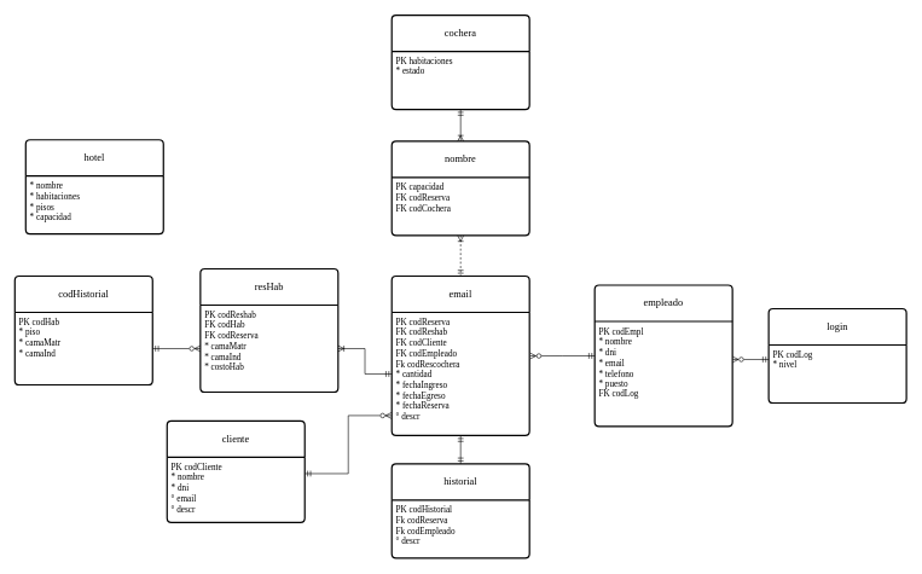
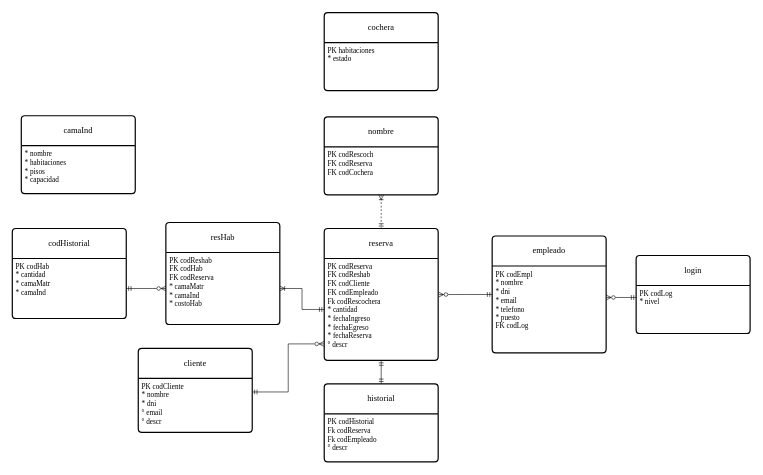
- <mxCell id="28" style="edgeStyle=orthogonalEdgeStyle;rounded=0;orthogonalLoop=1;jettySize=auto;html=1;exitX=0.5;exitY=1;exitDx=0;exitDy=0;entryX=0.5;entryY=0;entryDx=0;entryDy=0;endArrow=ERoneToMany;endFill=0;startArrow=ERmandOne;startFill=0;" edge="1" parent="1" source="9" target="26"><mxGeometry relative="1" as="geometry" /></mxCell>
- <mxCell id="14" value="hotel" style="swimlane;childLayout=stackLayout;horizontal=1;startSize=50;horizontalStack=0;rounded=1;fontSize=14;fontStyle=0;strokeWidth=2;resizeParent=0;resizeLast=1;shadow=0;dashed=0;align=center;arcSize=4;whiteSpace=wrap;html=1;fontFamily=Ubuntu Mono;fontSource=https%3A%2F%2Ffonts.googleapis.com%2Fcss%3Ffamily%3DUbuntu%2BMono;" vertex="1" parent="1"><mxGeometry x="35" y="192" width="190" height="130" as="geometry" /></mxCell>
+ <mxCell id="14" value="camaInd" style="swimlane;childLayout=stackLayout;horizontal=1;startSize=50;horizontalStack=0;rounded=1;fontSize=14;fontStyle=0;strokeWidth=2;resizeParent=0;resizeLast=1;shadow=0;dashed=0;align=center;arcSize=4;whiteSpace=wrap;html=1;fontFamily=Ubuntu Mono;fontSource=https%3A%2F%2Ffonts.googleapis.com%2Fcss%3Ffamily%3DUbuntu%2BMono;" vertex="1" parent="1"><mxGeometry x="35" y="192" width="190" height="130" as="geometry" /></mxCell>
- <mxCell id="27" value="PK capacidad&lt;br&gt;FK codReserva&lt;br&gt;FK codCochera&lt;br&gt;&lt;br&gt;" style="align=left;strokeColor=none;fillColor=none;spacingLeft=4;fontSize=12;verticalAlign=top;resizable=0;rotatable=0;part=1;html=1;fontFamily=Ubuntu Mono;fontSource=https%3A%2F%2Ffonts.googleapis.com%2Fcss%3Ffamily%3DUbuntu%2BMono;" vertex="1" parent="26"><mxGeometry y="50" width="190" height="80" as="geometry" /></mxCell>
+ <mxCell id="27" value="PK codRescoch&lt;br&gt;FK codReserva&lt;br&gt;FK codCochera&lt;br&gt;&lt;br&gt;" style="align=left;strokeColor=none;fillColor=none;spacingLeft=4;fontSize=12;verticalAlign=top;resizable=0;rotatable=0;part=1;html=1;fontFamily=Ubuntu Mono;fontSource=https%3A%2F%2Ffonts.googleapis.com%2Fcss%3Ffamily%3DUbuntu%2BMono;" vertex="1" parent="26"><mxGeometry y="50" width="190" height="80" as="geometry" /></mxCell>
- <mxCell id="2" value="email" style="swimlane;childLayout=stackLayout;horizontal=1;startSize=50;horizontalStack=0;rounded=1;fontSize=14;fontStyle=0;strokeWidth=2;resizeParent=0;resizeLast=1;shadow=0;dashed=0;align=center;arcSize=4;whiteSpace=wrap;html=1;fontFamily=Ubuntu Mono;fontSource=https%3A%2F%2Ffonts.googleapis.com%2Fcss%3Ffamily%3DUbuntu%2BMono;" vertex="1" parent="1"><mxGeometry x="540" y="380" width="190" height="220" as="geometry" /></mxCell>
+ <mxCell id="2" value="reserva" style="swimlane;childLayout=stackLayout;horizontal=1;startSize=50;horizontalStack=0;rounded=1;fontSize=14;fontStyle=0;strokeWidth=2;resizeParent=0;resizeLast=1;shadow=0;dashed=0;align=center;arcSize=4;whiteSpace=wrap;html=1;fontFamily=Ubuntu Mono;fontSource=https%3A%2F%2Ffonts.googleapis.com%2Fcss%3Ffamily%3DUbuntu%2BMono;" vertex="1" parent="1"><mxGeometry x="540" y="380" width="190" height="220" as="geometry" /></mxCell>
- <mxCell id="7" value="PK codHab&lt;div&gt;* piso&lt;/div&gt;&lt;div&gt;* camaMatr&lt;/div&gt;&lt;div&gt;* camaInd&lt;/div&gt;&lt;div&gt;&lt;br&gt;&lt;/div&gt;&lt;div&gt;&lt;br&gt;&lt;/div&gt;" style="align=left;strokeColor=none;fillColor=none;spacingLeft=4;fontSize=12;verticalAlign=top;resizable=0;rotatable=0;part=1;html=1;fontFamily=Ubuntu Mono;fontSource=https%3A%2F%2Ffonts.googleapis.com%2Fcss%3Ffamily%3DUbuntu%2BMono;" vertex="1" parent="6"><mxGeometry y="50" width="190" height="100" as="geometry" /></mxCell>
+ <mxCell id="7" value="PK codHab&lt;div&gt;* cantidad&lt;/div&gt;&lt;div&gt;* camaMatr&lt;/div&gt;&lt;div&gt;* camaInd&lt;/div&gt;&lt;div&gt;&lt;br&gt;&lt;/div&gt;&lt;div&gt;&lt;br&gt;&lt;/div&gt;" style="align=left;strokeColor=none;fillColor=none;spacingLeft=4;fontSize=12;verticalAlign=top;resizable=0;rotatable=0;part=1;html=1;fontFamily=Ubuntu Mono;fontSource=https%3A%2F%2Ffonts.googleapis.com%2Fcss%3Ffamily%3DUbuntu%2BMono;" vertex="1" parent="6"><mxGeometry y="50" width="190" height="100" as="geometry" /></mxCell>
